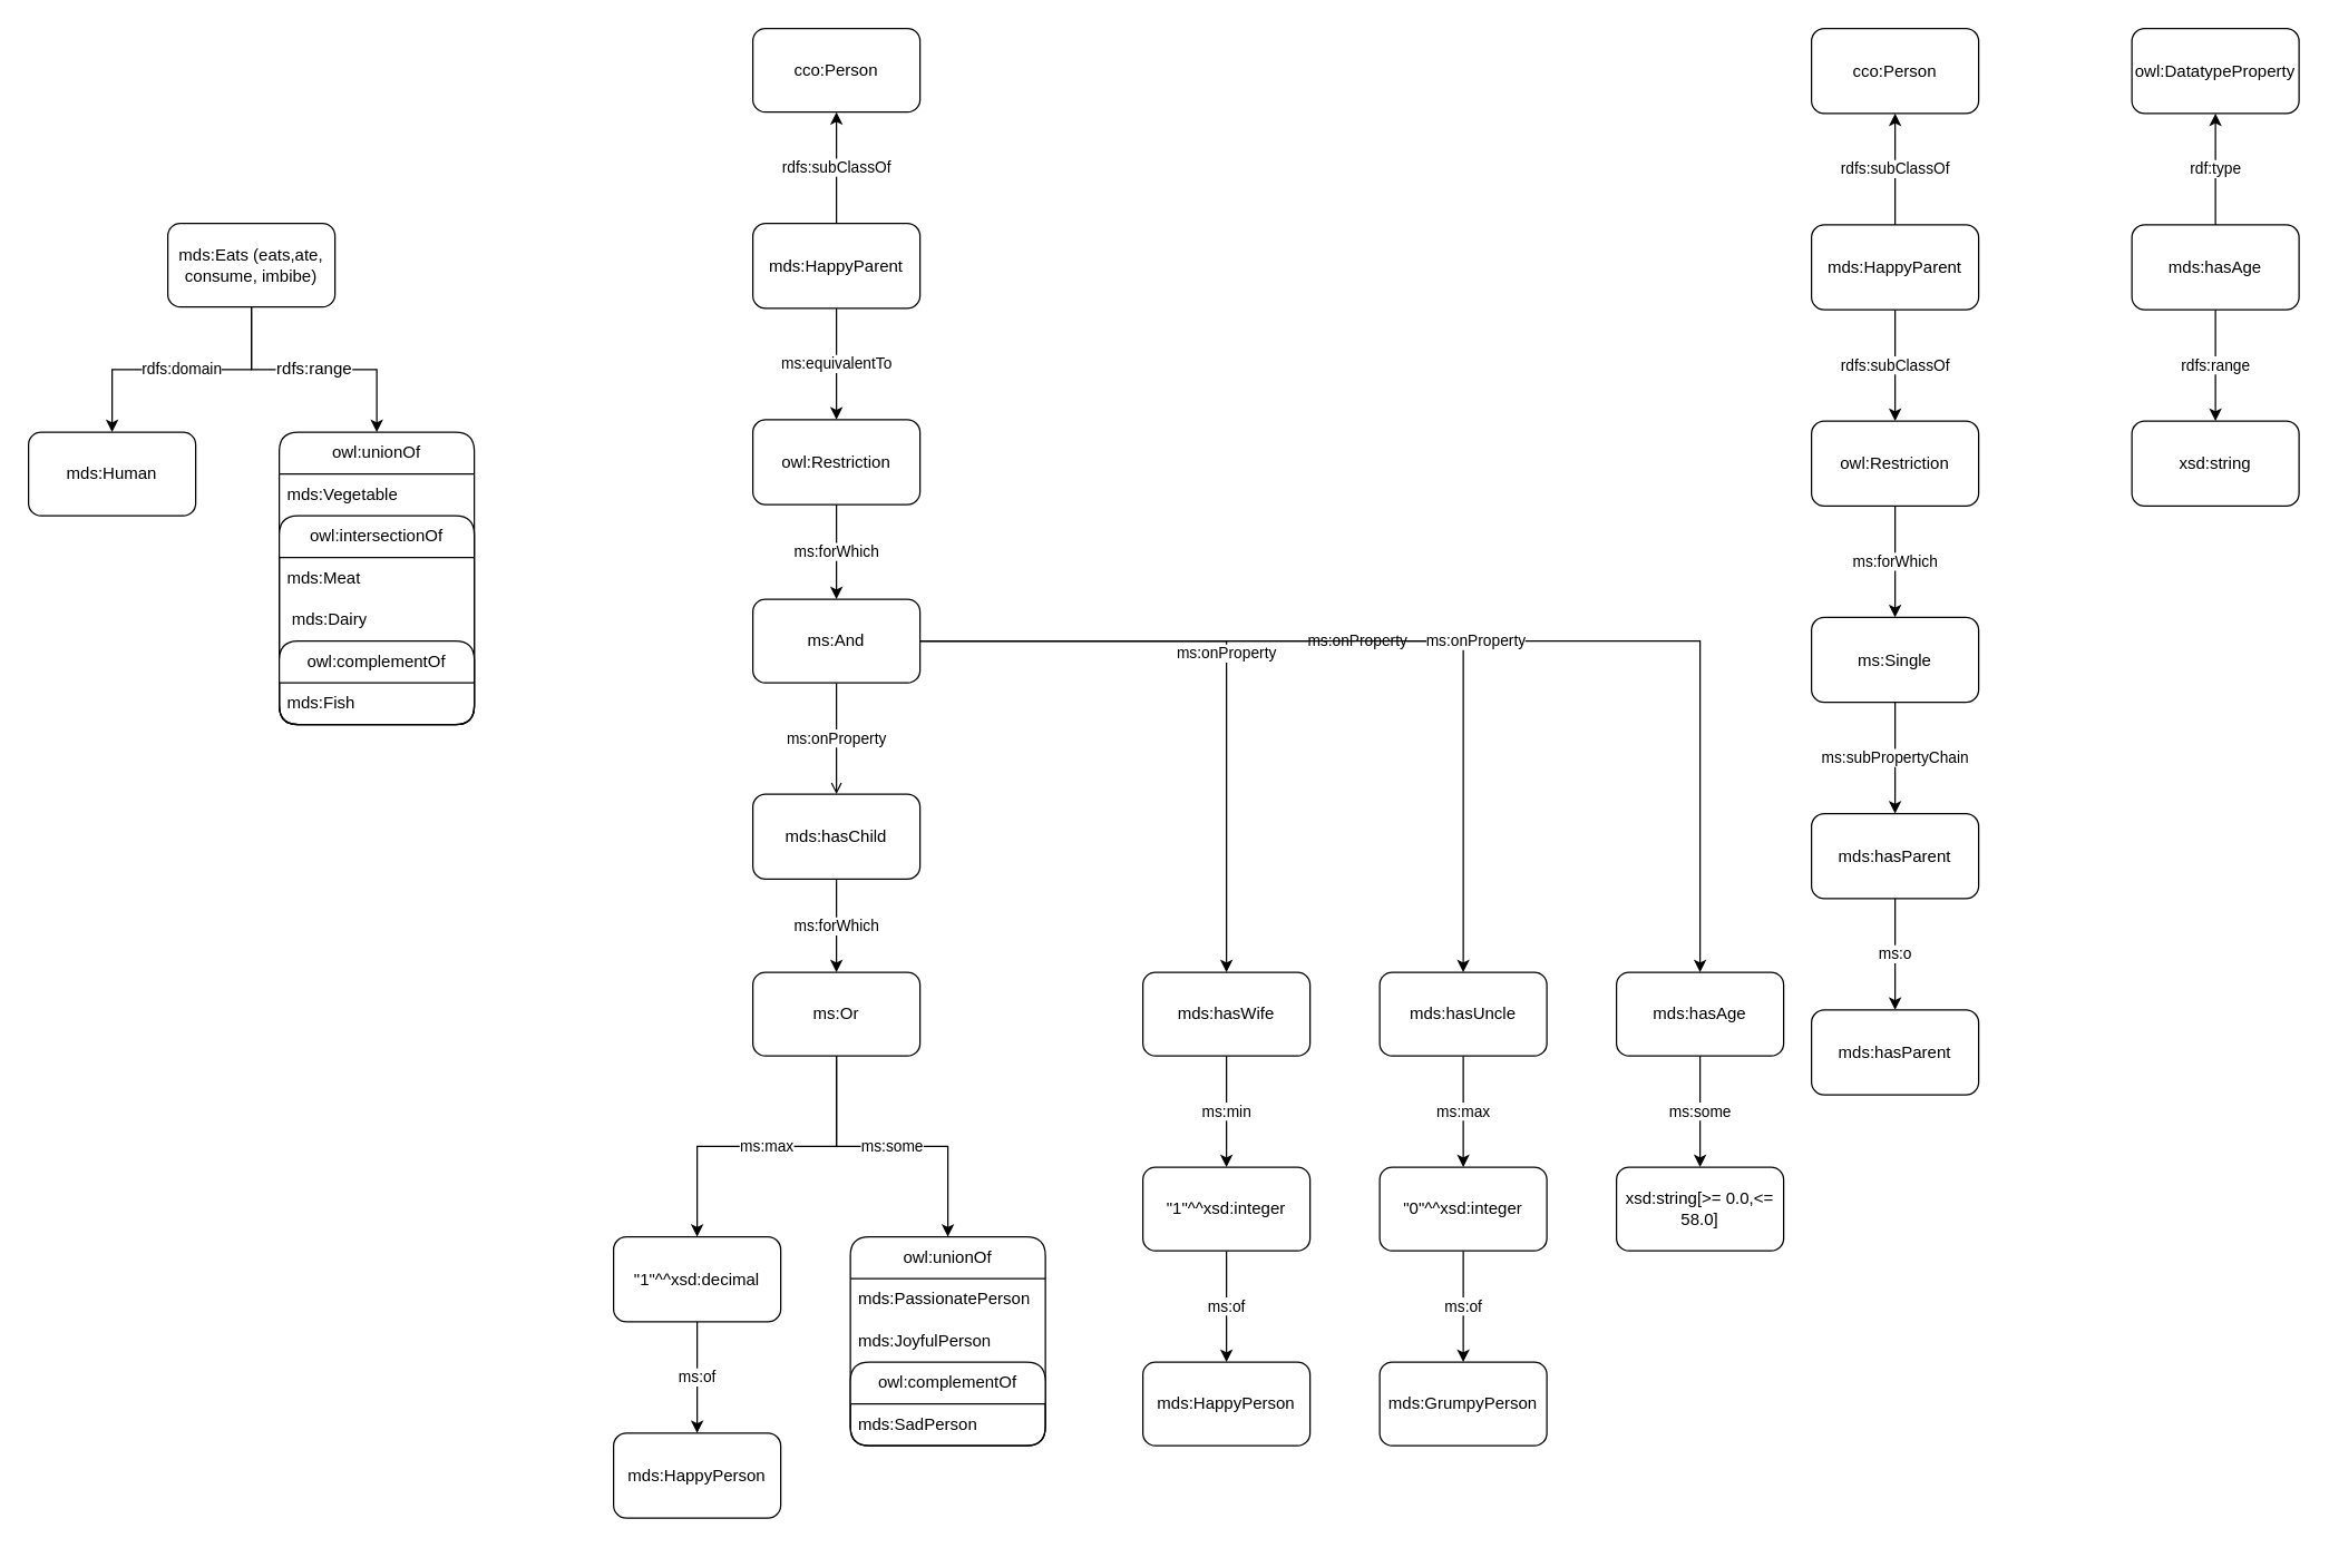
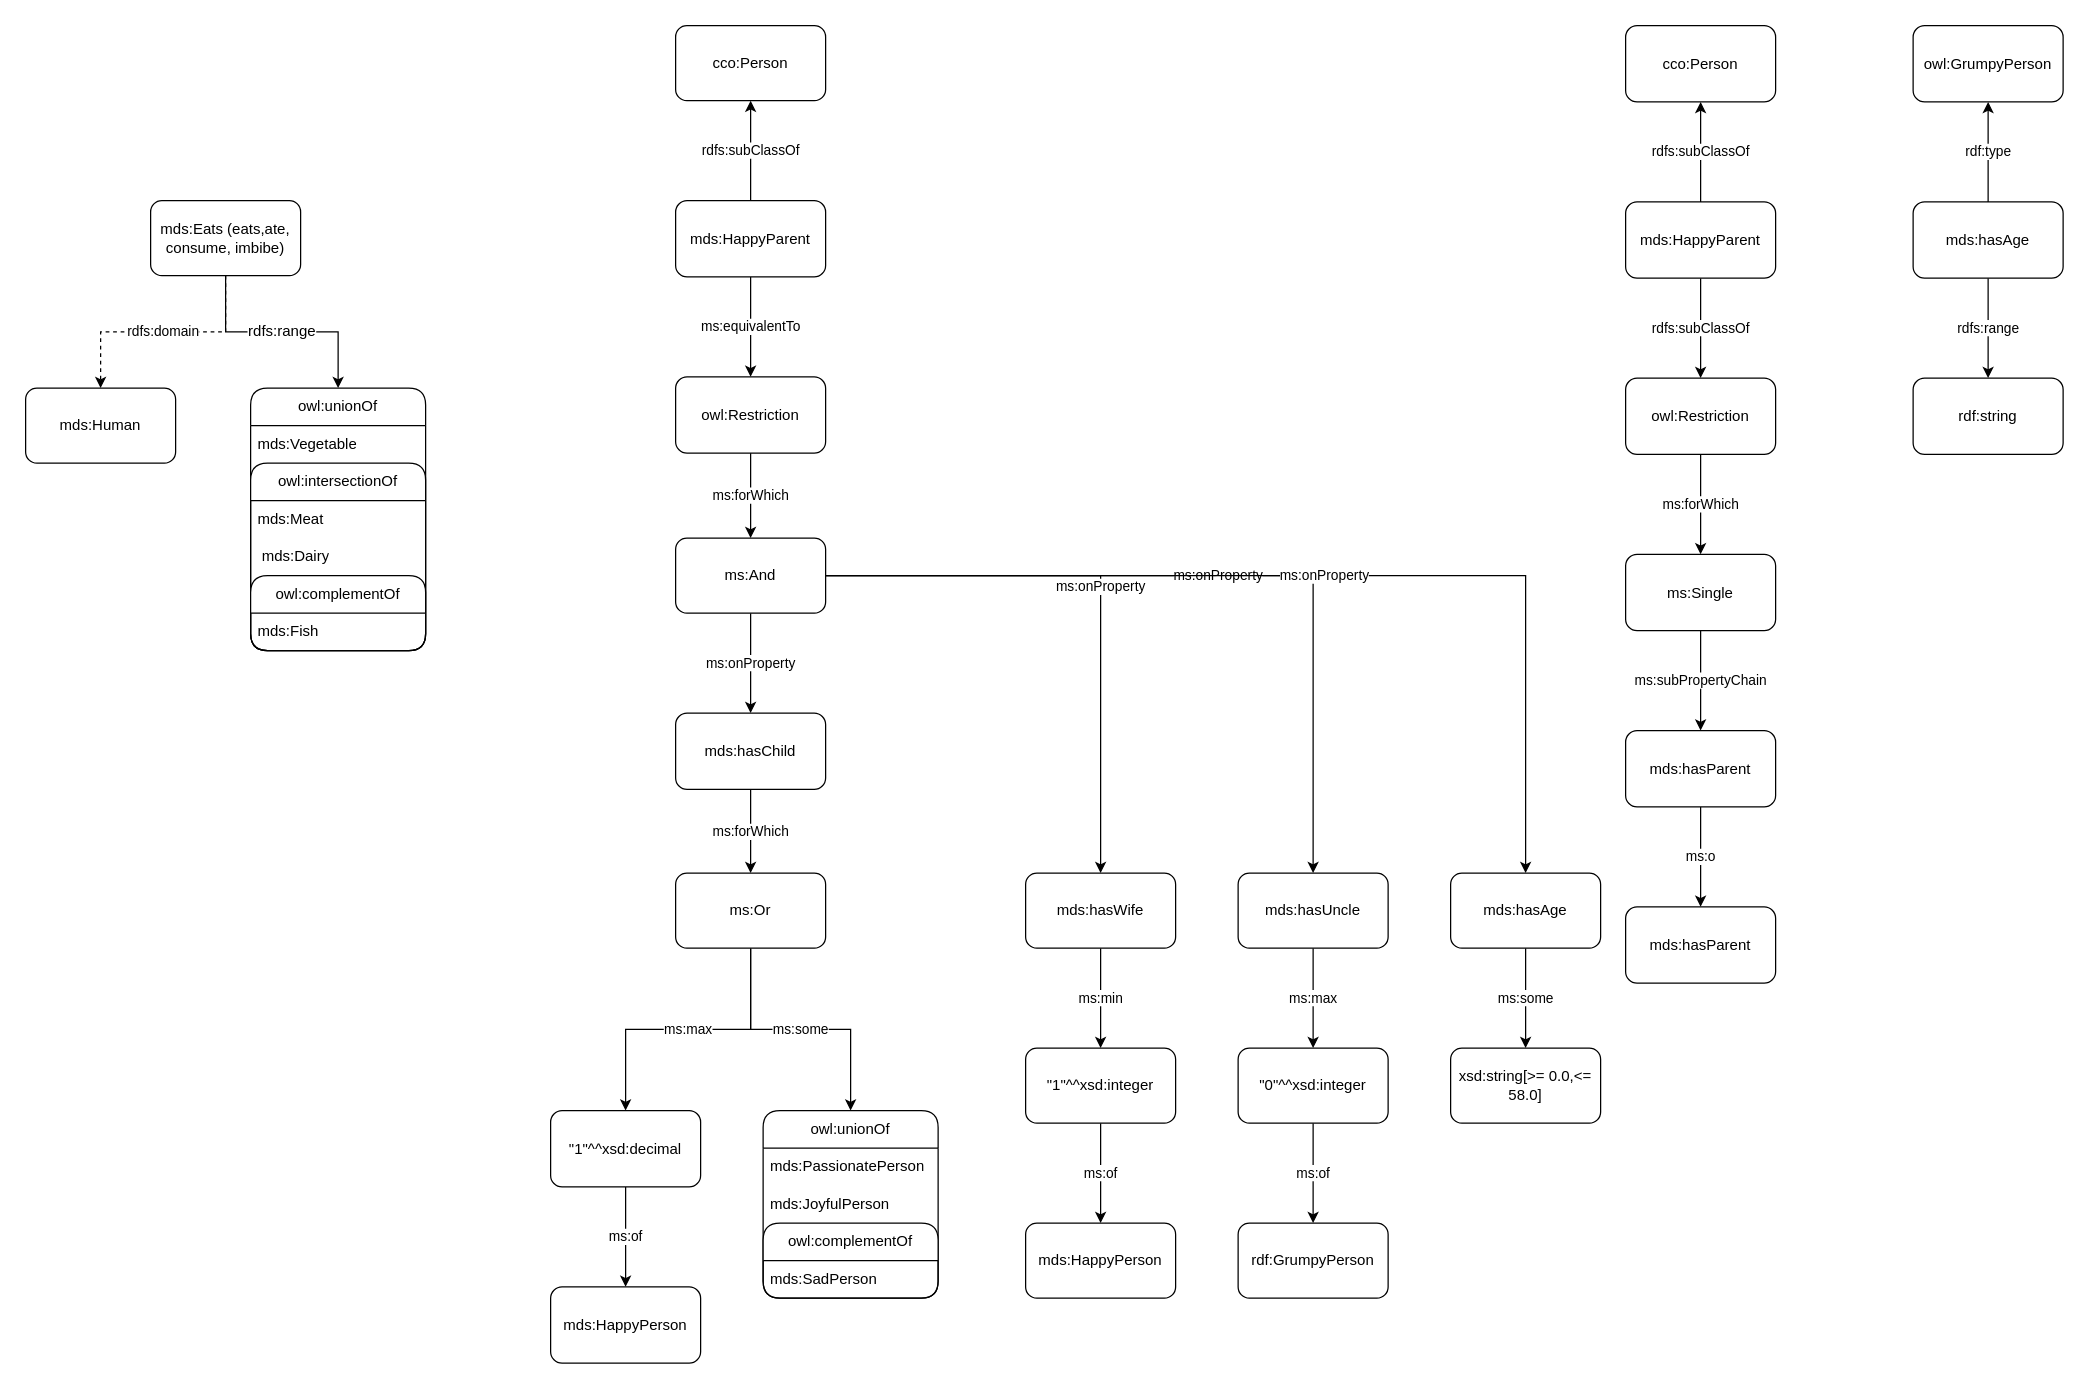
- <mxCell id="61" value="owl:DatatypeProperty" style="rounded=1;whiteSpace=wrap;html=1;" parent="1" vertex="1"><mxGeometry x="1530" y="20" width="120" height="61" as="geometry" /></mxCell>
+ <mxCell id="61" value="owl:GrumpyPerson" style="rounded=1;whiteSpace=wrap;html=1;" parent="1" vertex="1"><mxGeometry x="1530" y="20" width="120" height="61" as="geometry" /></mxCell>
- <mxCell id="2" value="rdfs:domain" style="edgeStyle=orthogonalEdgeStyle;rounded=0;orthogonalLoop=1;jettySize=auto;html=1;" parent="1" source="4" target="5" edge="1"><mxGeometry relative="1" as="geometry"><mxPoint as="offset" /></mxGeometry></mxCell>
+ <mxCell id="2" value="rdfs:domain" style="edgeStyle=orthogonalEdgeStyle;rounded=0;orthogonalLoop=1;jettySize=auto;html=1;dashed=1;" parent="1" source="4" target="5" edge="1"><mxGeometry relative="1" as="geometry"><mxPoint as="offset" /></mxGeometry></mxCell>
- <mxCell id="62" value="xsd:string" style="rounded=1;whiteSpace=wrap;html=1;" parent="1" vertex="1"><mxGeometry x="1530" y="302" width="120" height="61" as="geometry" /></mxCell>
+ <mxCell id="62" value="rdf:string" style="rounded=1;whiteSpace=wrap;html=1;" parent="1" vertex="1"><mxGeometry x="1530" y="302" width="120" height="61" as="geometry" /></mxCell>
- <mxCell id="36" value="ms:onProperty" style="edgeStyle=orthogonalEdgeStyle;rounded=0;orthogonalLoop=1;jettySize=auto;html=1;endArrow=open;" parent="1" source="41" target="19" edge="1"><mxGeometry relative="1" as="geometry" /></mxCell>
+ <mxCell id="36" value="ms:onProperty" style="edgeStyle=orthogonalEdgeStyle;rounded=0;orthogonalLoop=1;jettySize=auto;html=1;" parent="1" source="41" target="19" edge="1"><mxGeometry relative="1" as="geometry" /></mxCell>
- <mxCell id="57" value="mds:GrumpyPerson" style="rounded=1;whiteSpace=wrap;html=1;" parent="1" vertex="1"><mxGeometry x="990" y="978" width="120" height="60" as="geometry" /></mxCell>
+ <mxCell id="57" value="rdf:GrumpyPerson" style="rounded=1;whiteSpace=wrap;html=1;" parent="1" vertex="1"><mxGeometry x="990" y="978" width="120" height="60" as="geometry" /></mxCell>
